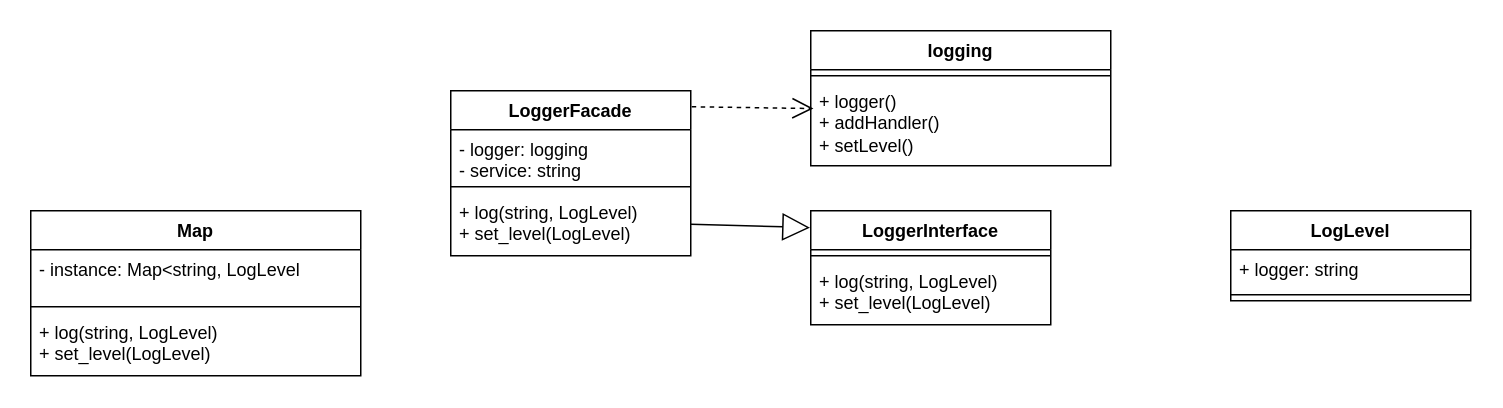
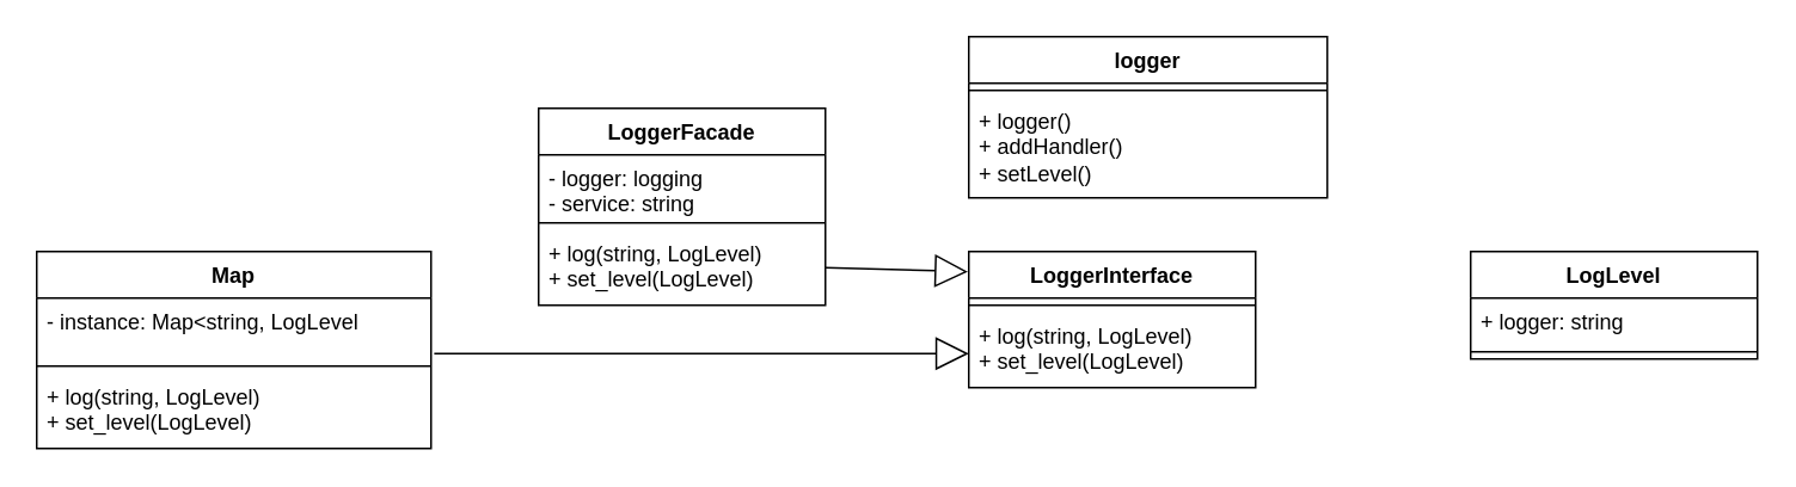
- <mxCell id="5" value="logging" style="swimlane;fontStyle=1;align=center;verticalAlign=top;childLayout=stackLayout;horizontal=1;startSize=26;horizontalStack=0;resizeParent=1;resizeParentMax=0;resizeLast=0;collapsible=1;marginBottom=0;whiteSpace=wrap;html=1;" parent="1" vertex="1"><mxGeometry x="540" y="20" width="200" height="90" as="geometry" /></mxCell>
+ <mxCell id="5" value="logger" style="swimlane;fontStyle=1;align=center;verticalAlign=top;childLayout=stackLayout;horizontal=1;startSize=26;horizontalStack=0;resizeParent=1;resizeParentMax=0;resizeLast=0;collapsible=1;marginBottom=0;whiteSpace=wrap;html=1;" parent="1" vertex="1"><mxGeometry x="540" y="20" width="200" height="90" as="geometry" /></mxCell>
- <mxCell id="21" value="" style="endArrow=open;endSize=12;dashed=1;html=1;rounded=0;exitX=1.004;exitY=0.097;exitDx=0;exitDy=0;exitPerimeter=0;entryX=0.009;entryY=0.319;entryDx=0;entryDy=0;entryPerimeter=0;" parent="1" source="8" target="7" edge="1"><mxGeometry width="160" relative="1" as="geometry"><mxPoint x="480" y="300" as="sourcePoint" /><mxPoint x="640" y="300" as="targetPoint" /></mxGeometry></mxCell>
+ <mxCell id="20" value="" style="endArrow=block;endSize=16;endFill=0;html=1;rounded=0;entryX=0;entryY=0.75;entryDx=0;entryDy=0;exitX=1.008;exitY=0.912;exitDx=0;exitDy=0;exitPerimeter=0;" parent="1" source="16" target="12" edge="1"><mxGeometry width="160" relative="1" as="geometry"><mxPoint x="390" y="300" as="sourcePoint" /><mxPoint x="500" y="150" as="targetPoint" /></mxGeometry></mxCell>
